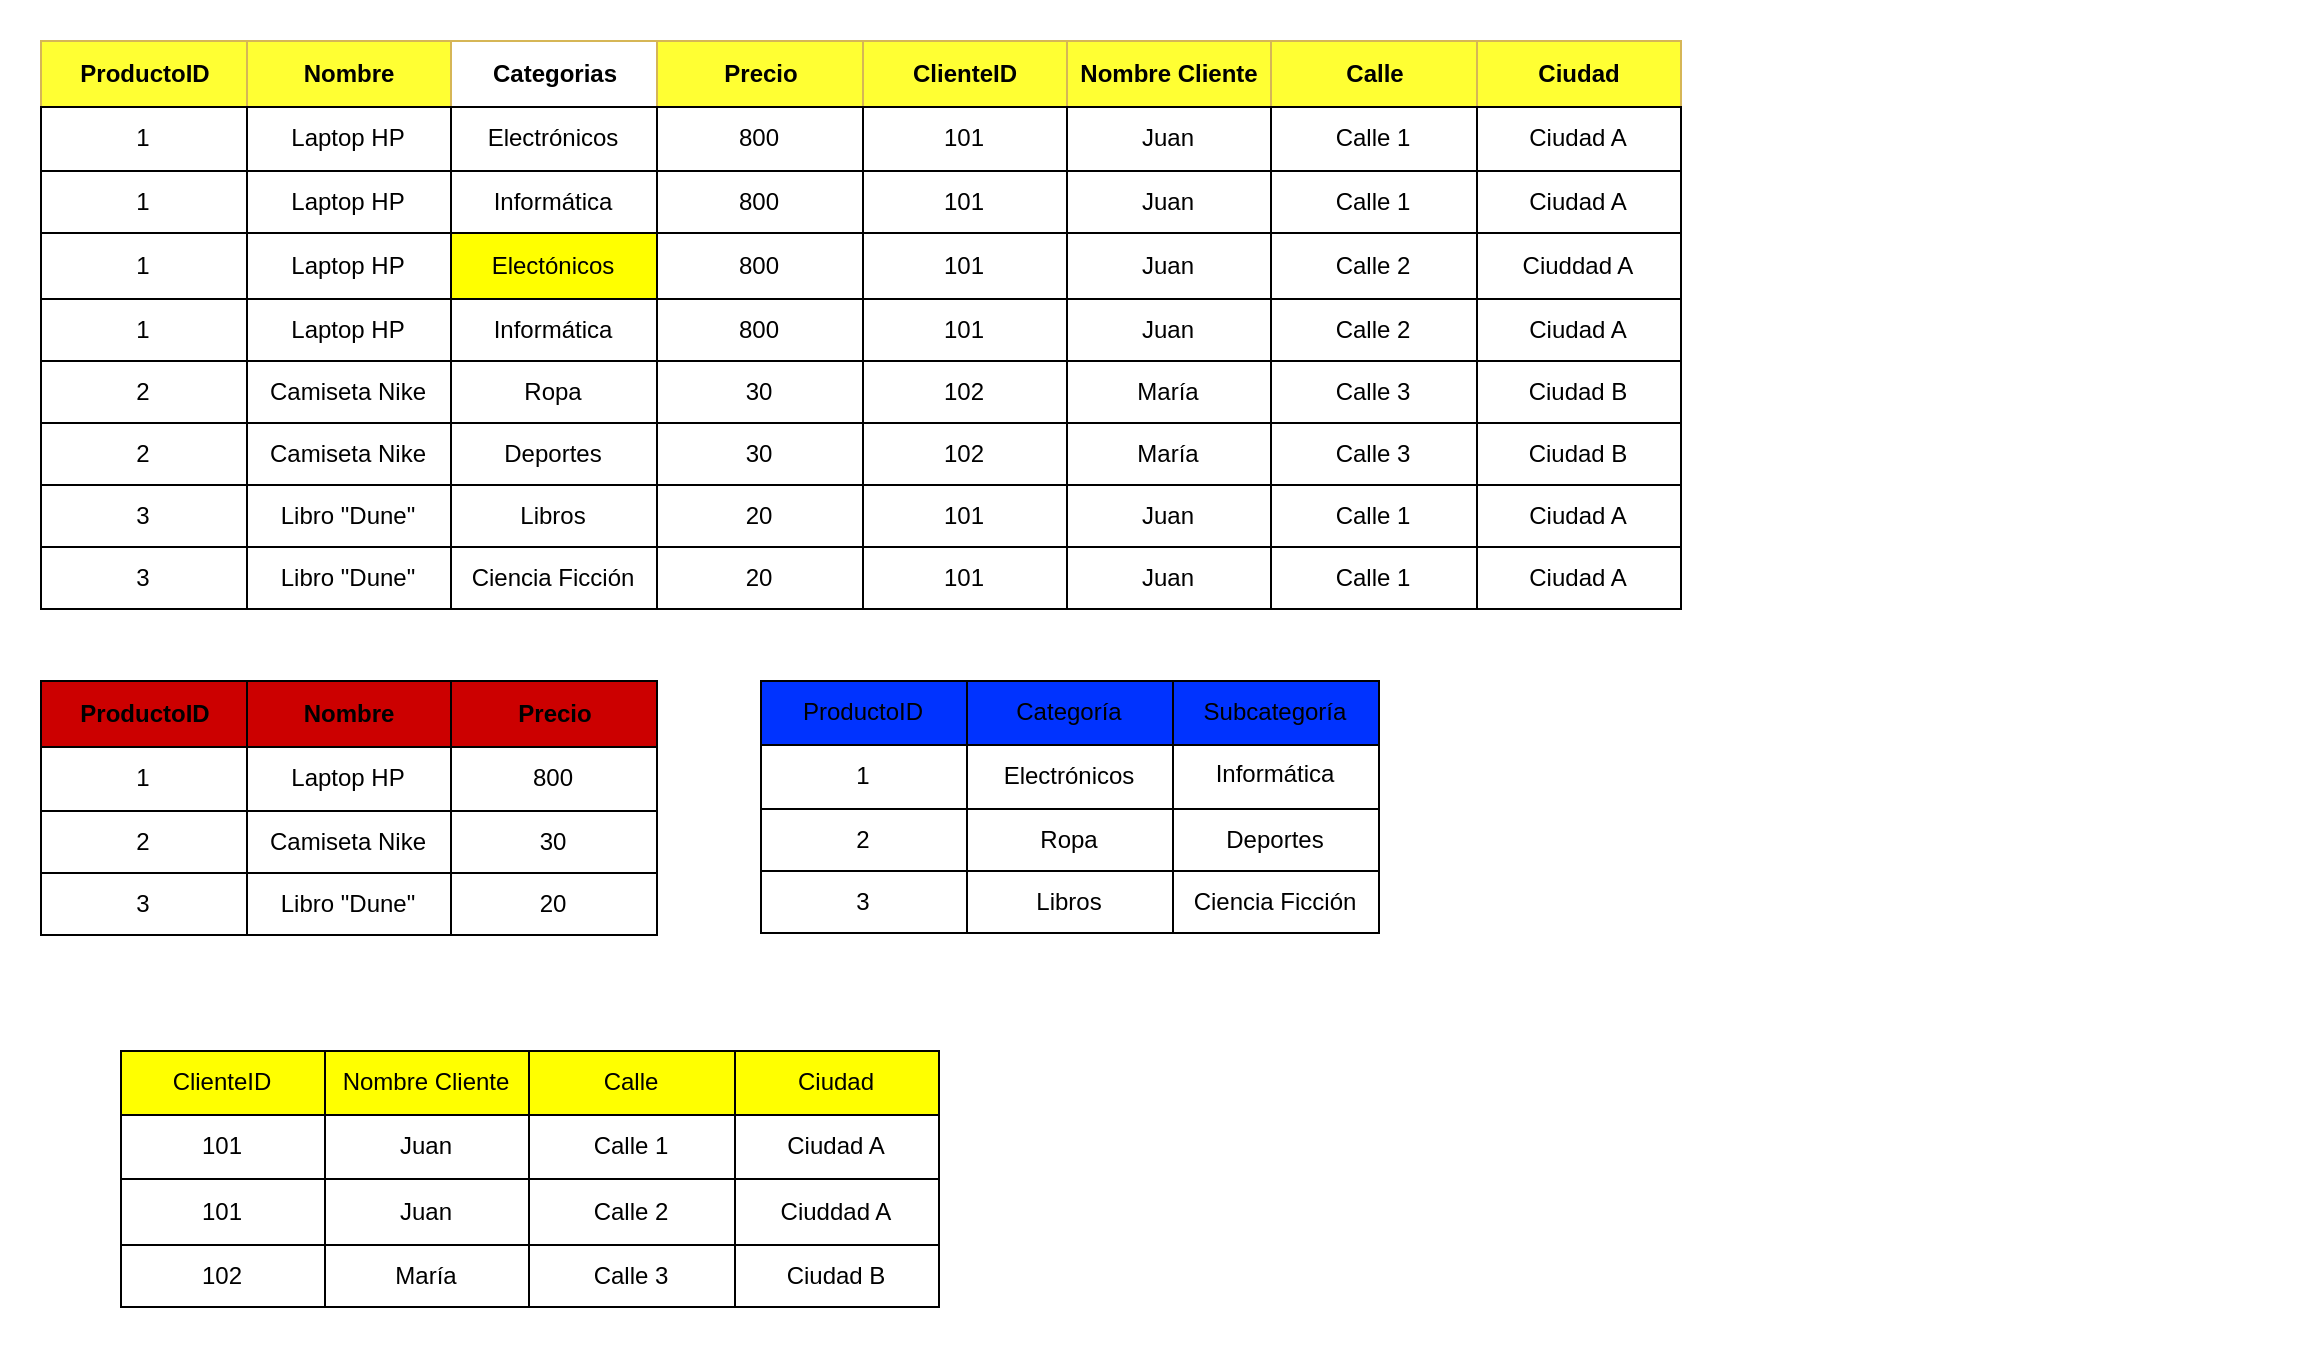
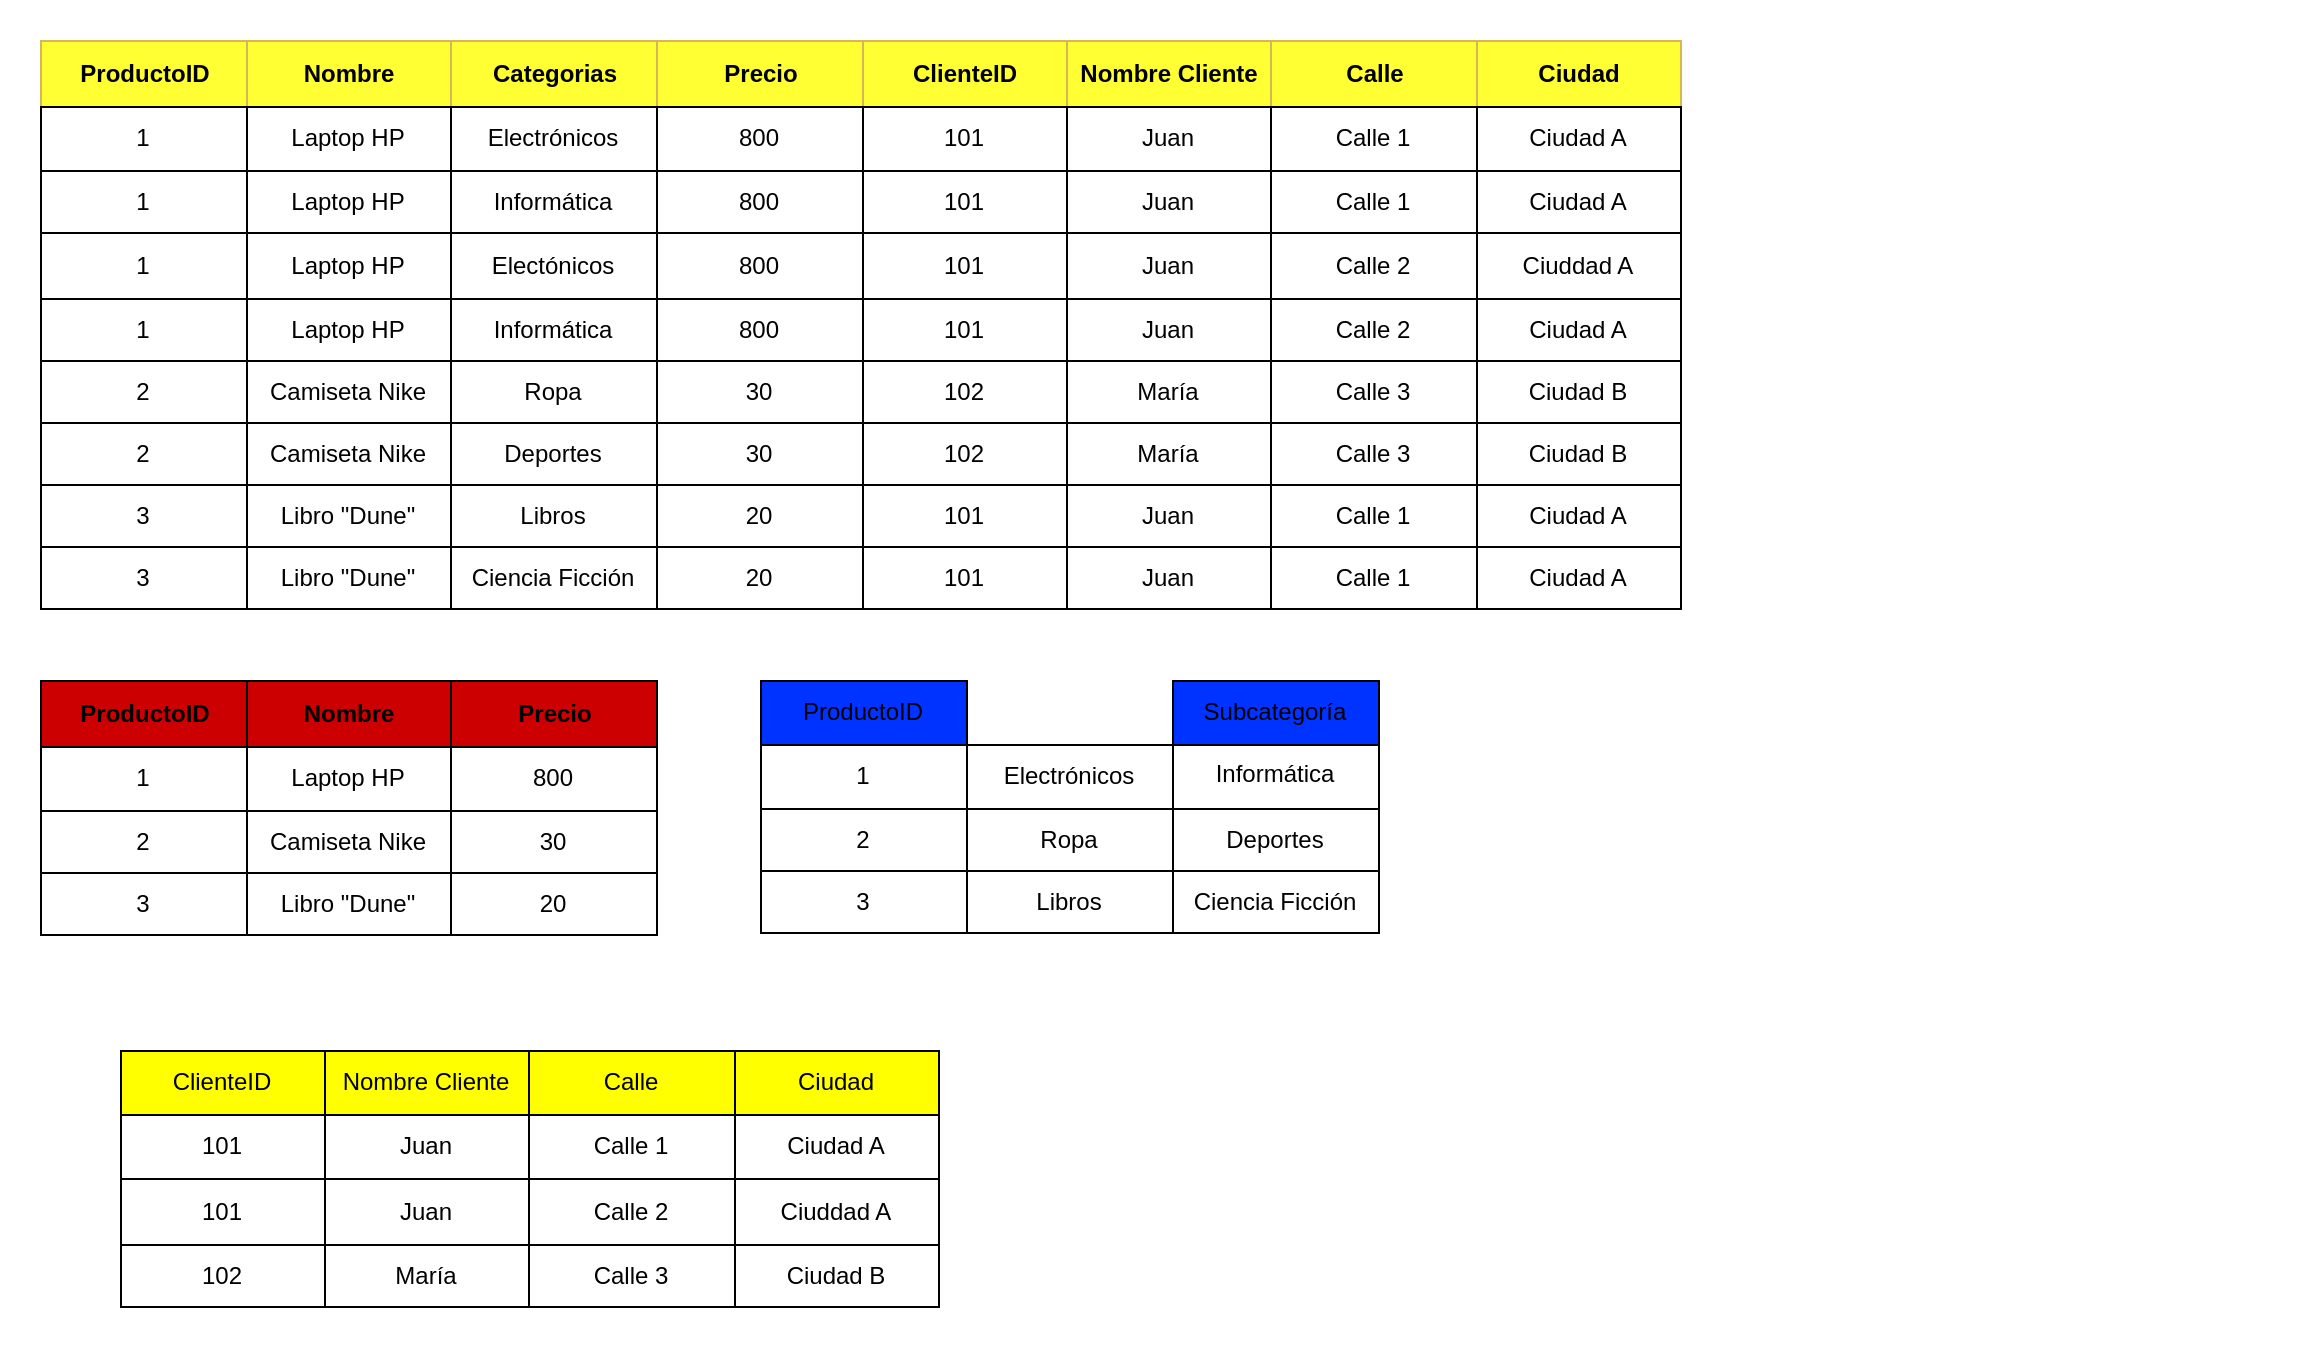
- <mxCell id="6" value="Categorias" style="connectable=0;recursiveResize=0;align=center;fontStyle=1;html=1;strokeColor=#d6b656;fillColor=#ffffff;shadow=0;rounded=0;swimlaneLine=1;" vertex="1" parent="3"><mxGeometry x="205" width="103" height="33" as="geometry"><mxRectangle width="103" height="33" as="alternateBounds" /></mxGeometry></mxCell>
+ <mxCell id="6" value="Categorias" style="connectable=0;recursiveResize=0;align=center;fontStyle=1;html=1;strokeColor=#d6b656;fillColor=#FFFF33;shadow=0;rounded=0;swimlaneLine=1;" vertex="1" parent="3"><mxGeometry x="205" width="103" height="33" as="geometry"><mxRectangle width="103" height="33" as="alternateBounds" /></mxGeometry></mxCell>
- <mxCell id="33" value="Electónicos" style="connectable=0;recursiveResize=0;fontStyle=0;align=center;whiteSpace=wrap;html=1;strokeColor=#000000;fillColor=#ffff00;shadow=0;rounded=0;swimlaneLine=1;" vertex="1" parent="30"><mxGeometry x="205" width="103" height="33" as="geometry"><mxRectangle width="103" height="33" as="alternateBounds" /></mxGeometry></mxCell>
+ <mxCell id="33" value="Electónicos" style="connectable=0;recursiveResize=0;fontStyle=0;align=center;whiteSpace=wrap;html=1;strokeColor=#000000;fillColor=#FFFFFF;shadow=0;rounded=0;swimlaneLine=1;" vertex="1" parent="30"><mxGeometry x="205" width="103" height="33" as="geometry"><mxRectangle width="103" height="33" as="alternateBounds" /></mxGeometry></mxCell>
- <mxCell id="108" value="Categoría" style="connectable=0;recursiveResize=0;align=center;whiteSpace=wrap;html=1;strokeColor=#000000;fillColor=#0033FF;shadow=0;rounded=0;swimlaneLine=1;" vertex="1" parent="1"><mxGeometry x="483" y="340" width="103" height="32" as="geometry"><mxRectangle width="103" height="32" as="alternateBounds" /></mxGeometry></mxCell>
